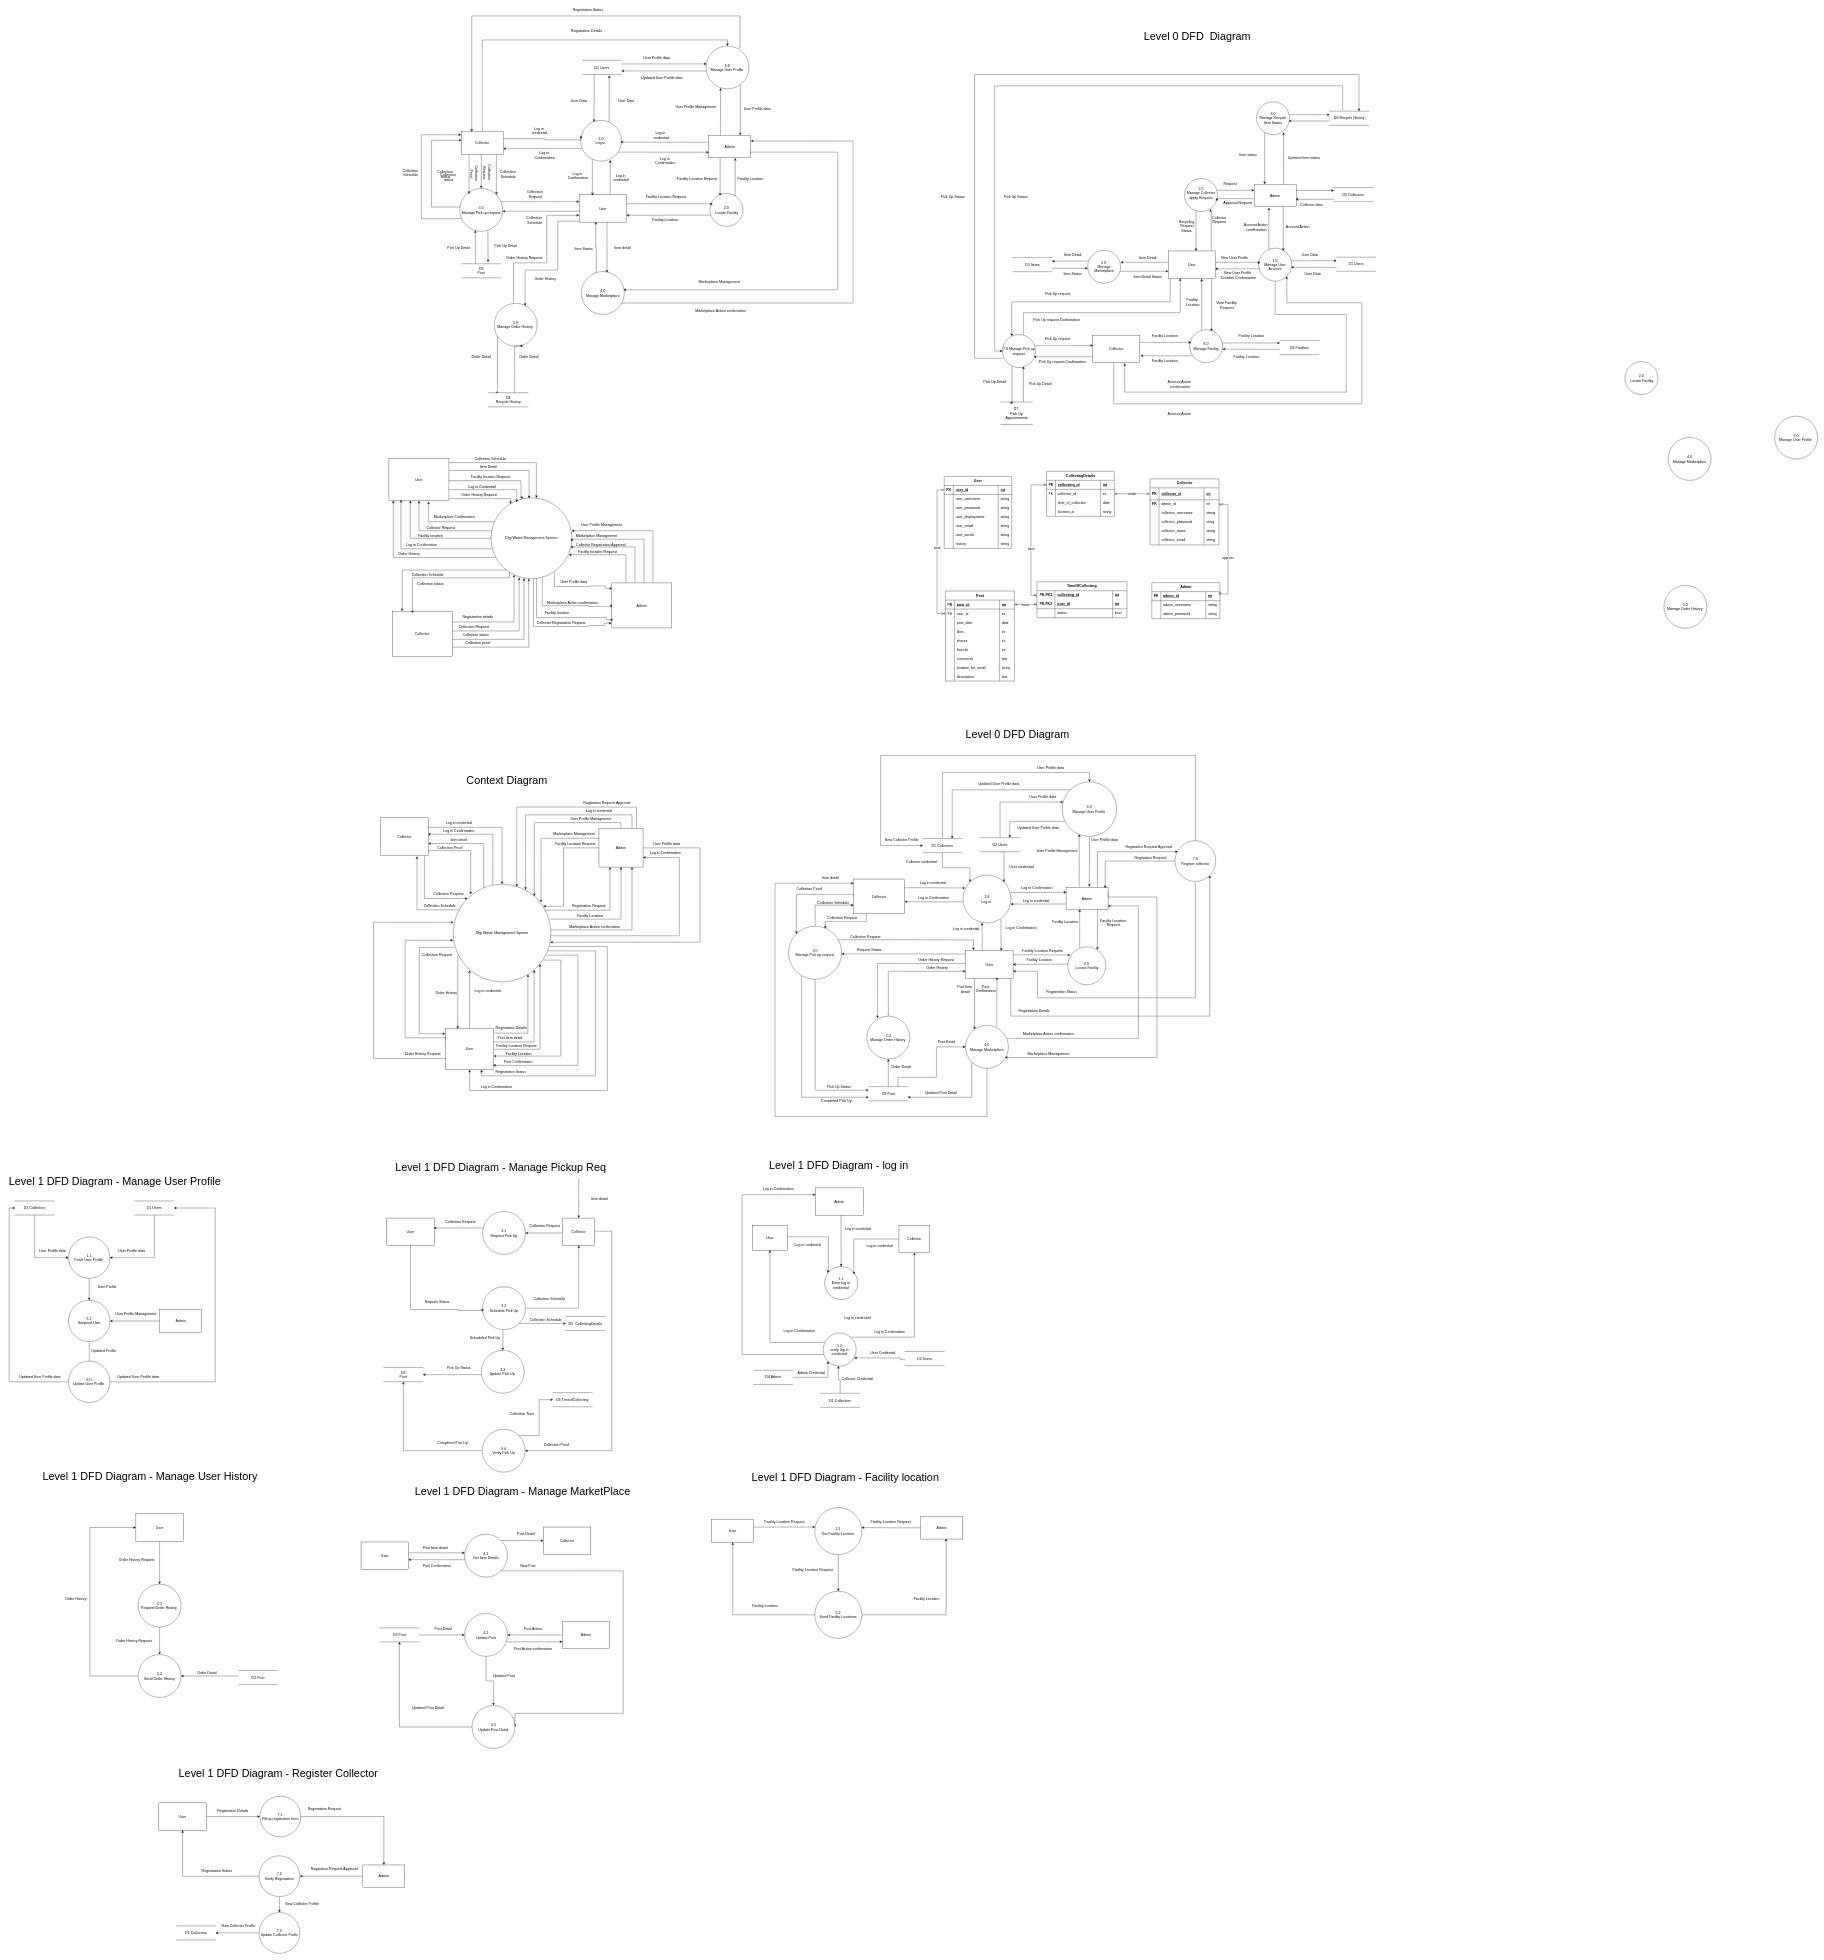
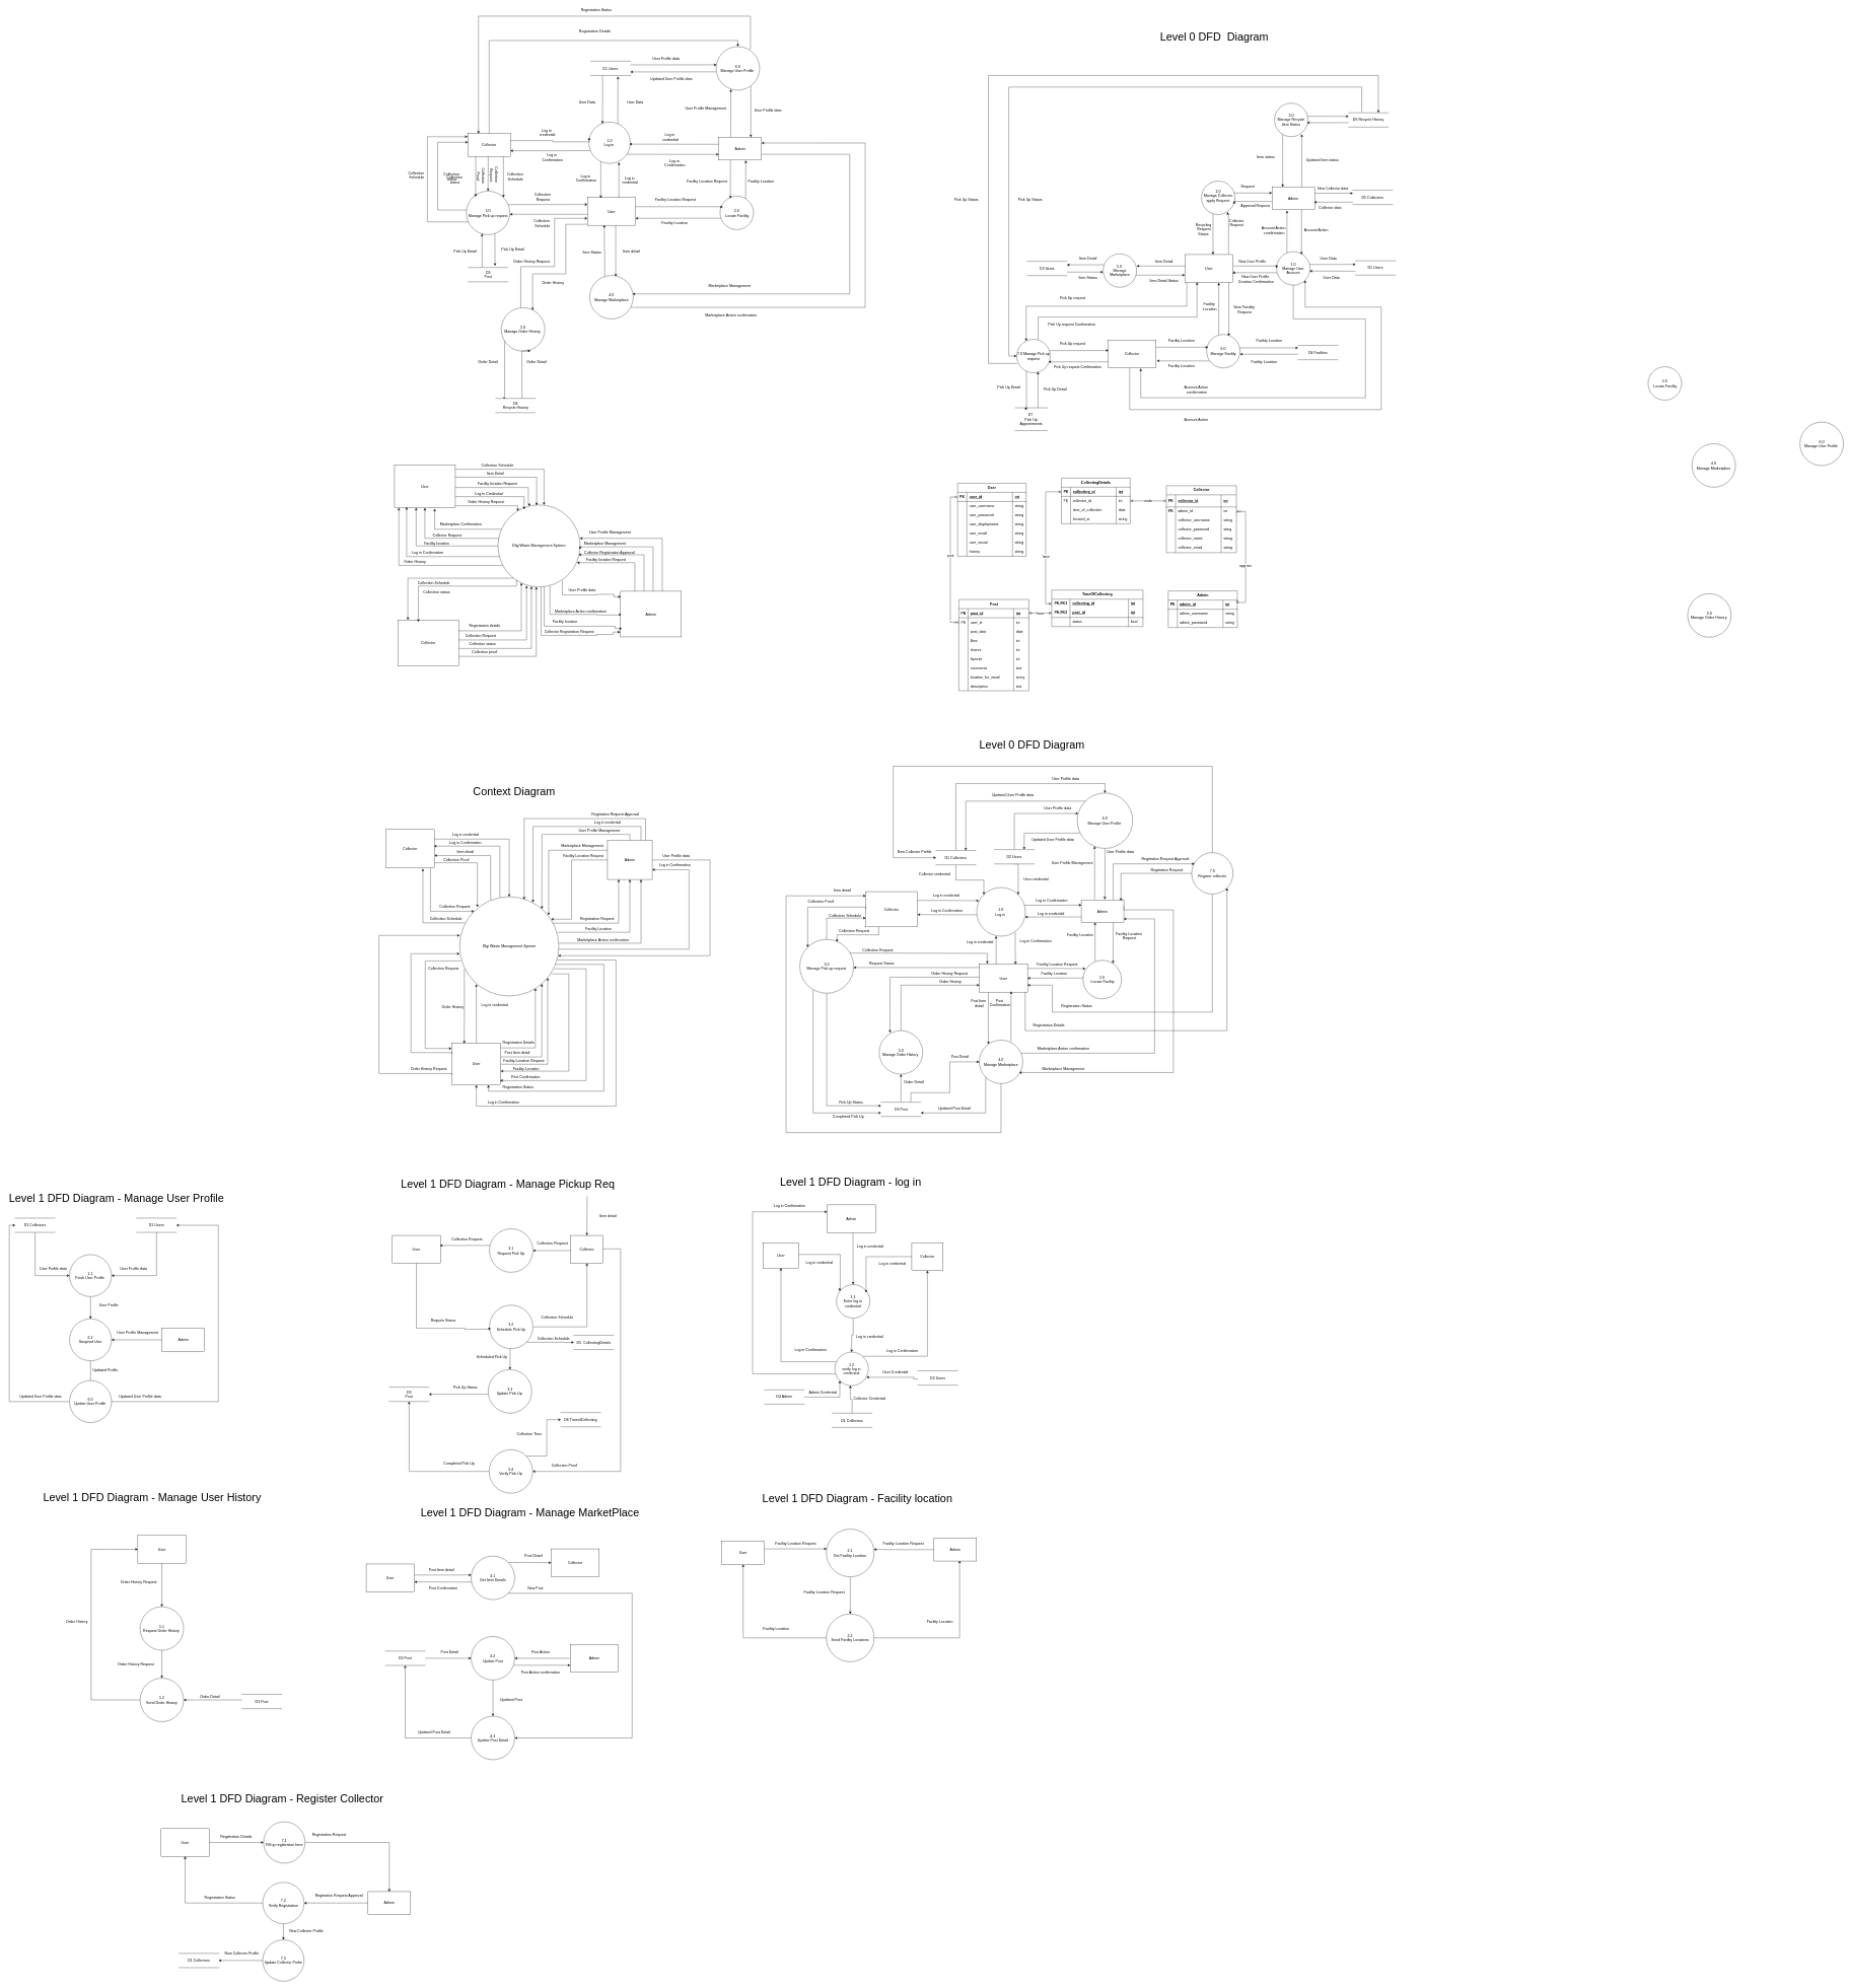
+ <mxCell id="100" value="New Collector data" style="text;html=1;align=center;verticalAlign=middle;resizable=0;points=[];autosize=1;strokeColor=none;fillColor=none;" vertex="1" parent="1"><mxGeometry x="4320" y="605.75" width="119" height="26" as="geometry" /></mxCell>
+ <mxCell id="126" style="edgeStyle=orthogonalEdgeStyle;rounded=0;orthogonalLoop=1;jettySize=auto;html=1;entryX=0.5;entryY=0;entryDx=0;entryDy=0;" edge="1" parent="1" source="127" target="226"><mxGeometry relative="1" as="geometry" /></mxCell>
- <mxCell id="614" value="&lt;div&gt;4.3&lt;/div&gt;&lt;div&gt;Update Post Detail&lt;/div&gt;" style="shape=ellipse;html=1;dashed=0;whiteSpace=wrap;aspect=fixed;perimeter=ellipsePerimeter;direction=south;" vertex="1" parent="1"><mxGeometry x="1573" y="5684" width="143" height="143" as="geometry" /></mxCell>
+ <mxCell id="614" value="&lt;div&gt;4.3&lt;/div&gt;&lt;div&gt;Update Post Detail&lt;/div&gt;" style="shape=ellipse;html=1;dashed=0;whiteSpace=wrap;aspect=fixed;perimeter=ellipsePerimeter;direction=south;" vertex="1" parent="1"><mxGeometry x="1548" y="5639" width="143" height="143" as="geometry" /></mxCell>
